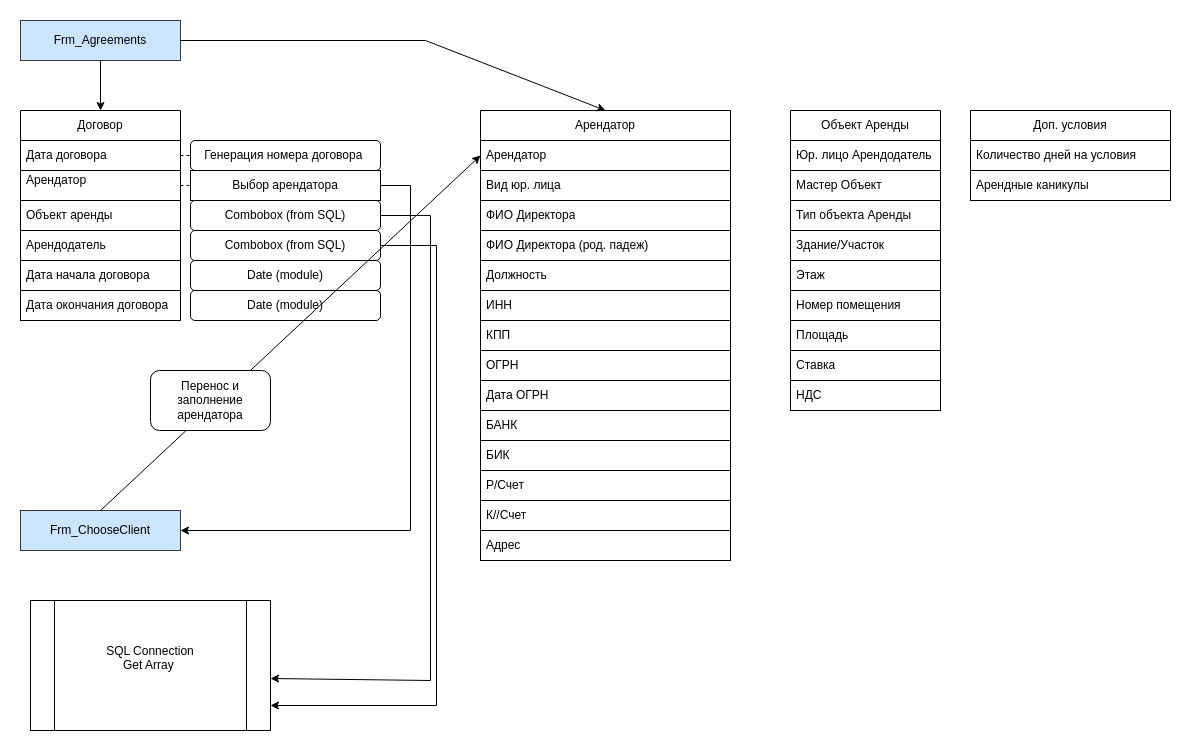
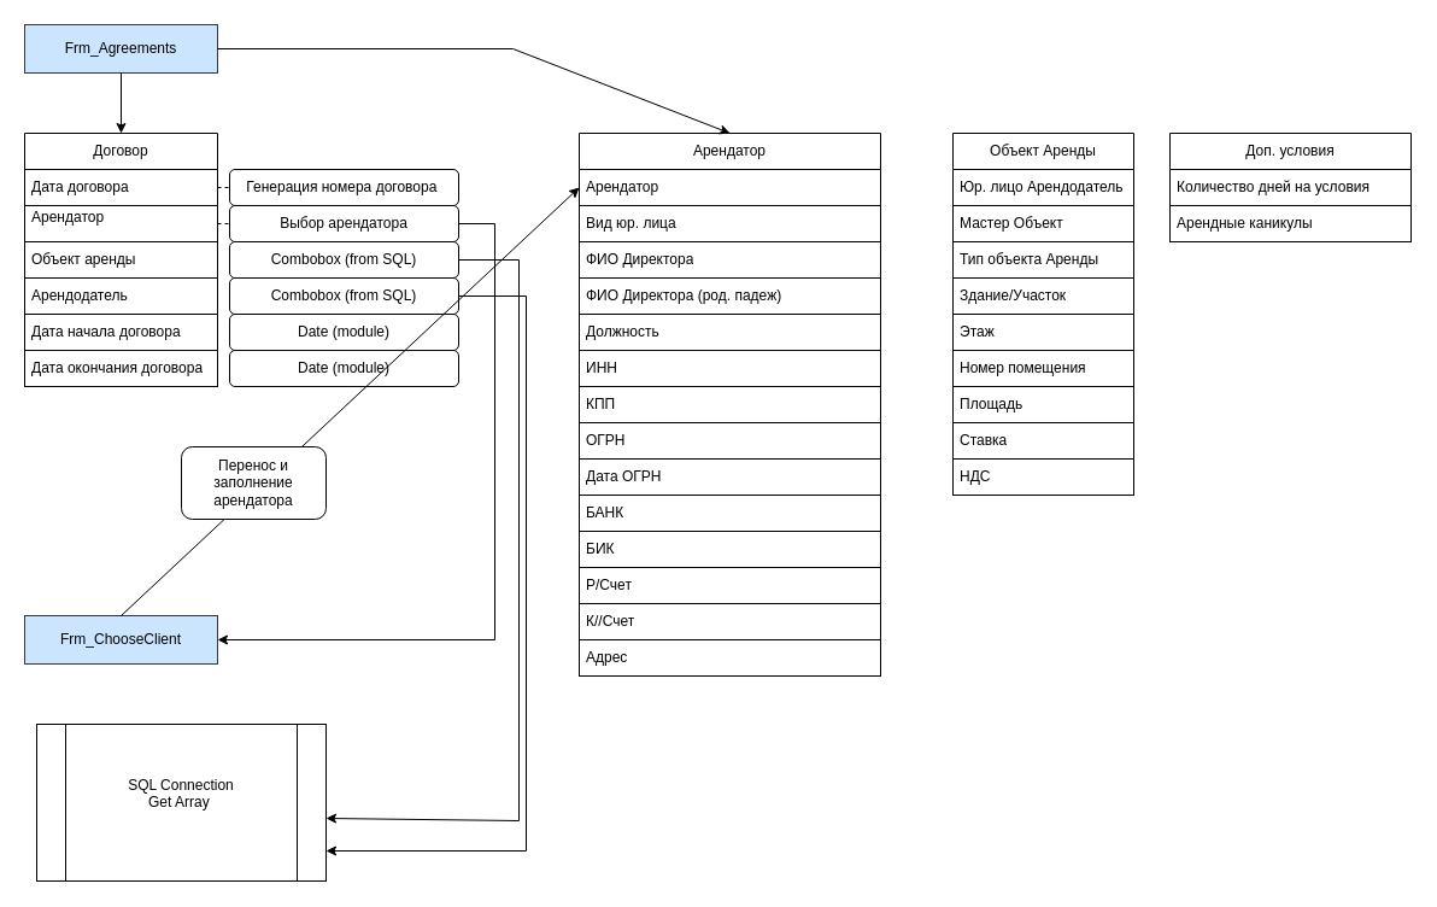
- <mxCell id="29" value="Выбор арендатора" style="whiteSpace=wrap;html=1;rounded=0;" parent="1" vertex="1"><mxGeometry x="190" y="170" width="190" height="30" as="geometry" /></mxCell>
+ <mxCell id="29" value="Выбор арендатора" style="rounded=1;whiteSpace=wrap;html=1;" parent="1" vertex="1"><mxGeometry x="190" y="170" width="190" height="30" as="geometry" /></mxCell>
